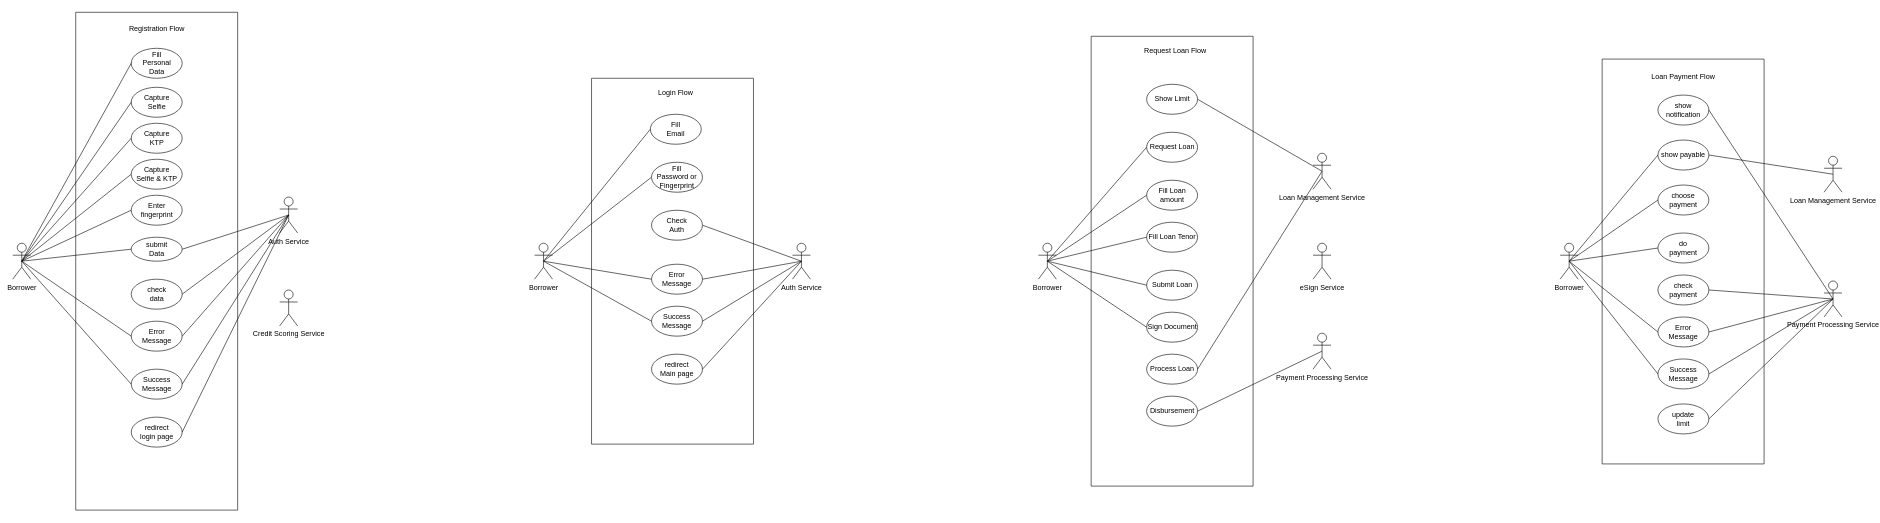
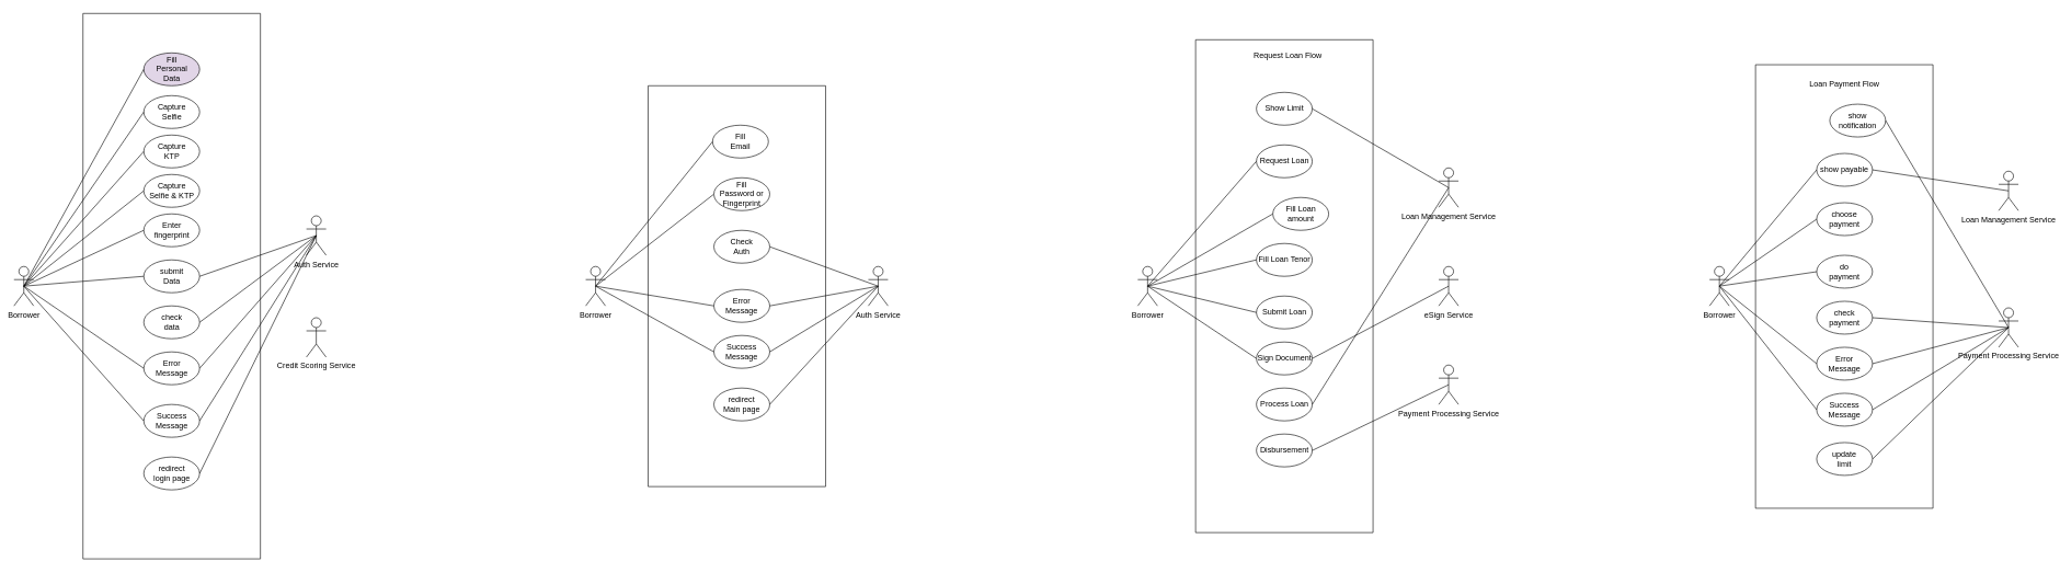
- <mxCell id="16" value="Registration Flow" style="text;html=1;align=center;verticalAlign=middle;resizable=0;points=[];autosize=1;strokeColor=none;fillColor=none;" vertex="1" parent="14"><mxGeometry x="75" y="11.857" width="120" height="30" as="geometry" /></mxCell>
- <mxCell id="30" value="Fill&lt;br&gt;Personal&lt;br&gt;Data" style="ellipse;whiteSpace=wrap;html=1;" vertex="1" parent="1"><mxGeometry x="217.5" y="80" width="85" height="50" as="geometry" /></mxCell>
+ <mxCell id="30" value="Fill&lt;br&gt;Personal&lt;br&gt;Data" style="ellipse;whiteSpace=wrap;html=1;fillColor=#e1d5e7;" vertex="1" parent="1"><mxGeometry x="217.5" y="80" width="85" height="50" as="geometry" /></mxCell>
- <mxCell id="28" value="Login Flow" style="text;html=1;align=center;verticalAlign=middle;resizable=0;points=[];autosize=1;strokeColor=none;fillColor=none;" vertex="1" parent="26"><mxGeometry x="100" y="10" width="80" height="30" as="geometry" /></mxCell>
- <mxCell id="75" value="show notification" style="ellipse;whiteSpace=wrap;html=1;" vertex="1" parent="1"><mxGeometry x="2763" y="158" width="85" height="50" as="geometry" /></mxCell>
+ <mxCell id="75" value="show notification" style="ellipse;whiteSpace=wrap;html=1;" vertex="1" parent="1"><mxGeometry x="2783" y="158" width="85" height="50" as="geometry" /></mxCell>
- <mxCell id="8" value="Fill Loan amount" style="ellipse;whiteSpace=wrap;html=1;" vertex="1" parent="3"><mxGeometry x="92.5" y="240" width="85" height="50" as="geometry" /></mxCell>
+ <mxCell id="8" value="Fill Loan amount" style="ellipse;whiteSpace=wrap;html=1;" vertex="1" parent="3"><mxGeometry x="117.5" y="240" width="85" height="50" as="geometry" /></mxCell>
- <mxCell id="24" value="submit&lt;br&gt;Data" style="ellipse;whiteSpace=wrap;html=1;" vertex="1" parent="14"><mxGeometry x="92.5" y="375" width="85" height="40" as="geometry" /></mxCell>
+ <mxCell id="24" value="submit&lt;br&gt;Data" style="ellipse;whiteSpace=wrap;html=1;" vertex="1" parent="14"><mxGeometry x="92.5" y="375" width="85" height="50" as="geometry" /></mxCell>
+ <mxCell id="71" value="" style="endArrow=none;html=1;rounded=0;entryX=0.5;entryY=0.5;entryDx=0;entryDy=0;entryPerimeter=0;exitX=1;exitY=0.5;exitDx=0;exitDy=0;" edge="1" parent="1" source="11" target="63"><mxGeometry width="50" height="50" relative="1" as="geometry"><mxPoint x="1678" y="50" as="sourcePoint" /><mxPoint x="1728" y="0" as="targetPoint" /></mxGeometry></mxCell>
